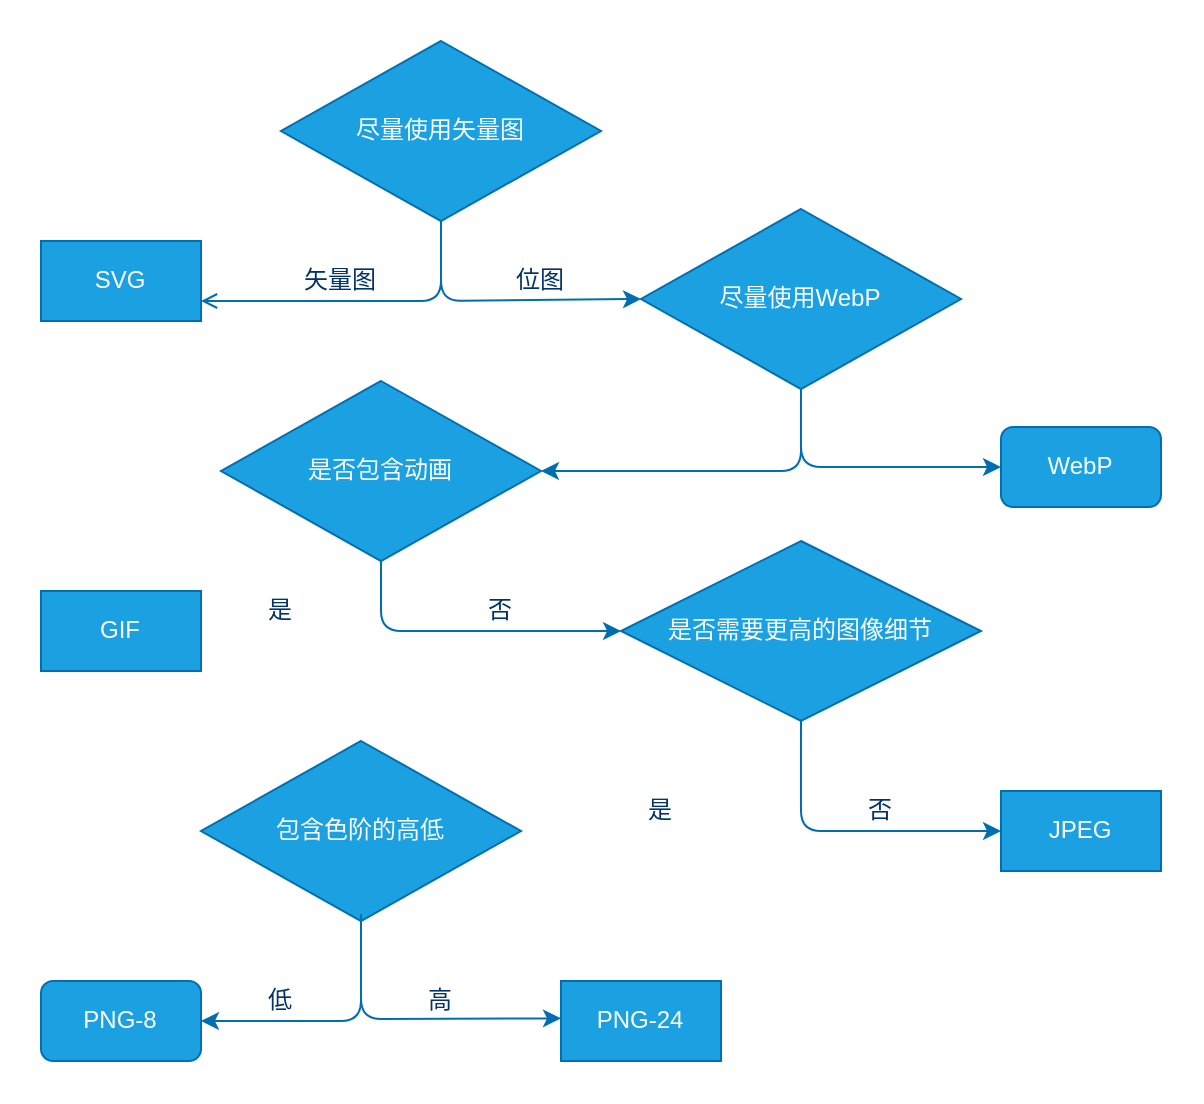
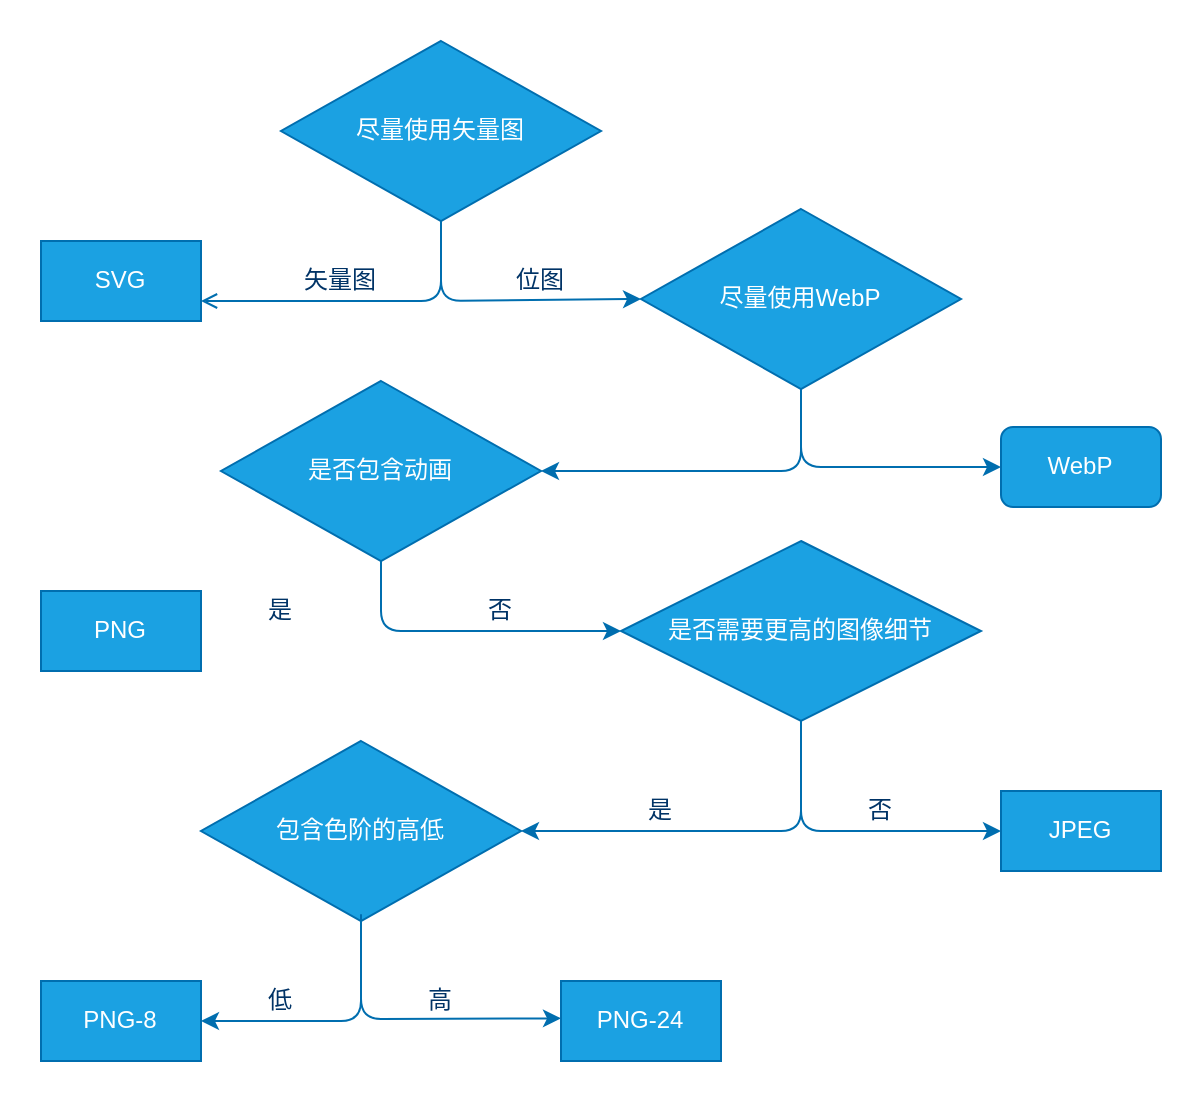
- <mxCell id="8" value="GIF" style="rounded=0;whiteSpace=wrap;html=1;fillColor=#1ba1e2;fontColor=#ffffff;strokeColor=#006EAF;" vertex="1" parent="1"><mxGeometry x="20" y="295" width="80" height="40" as="geometry" /></mxCell>
+ <mxCell id="8" value="PNG" style="rounded=0;whiteSpace=wrap;html=1;fillColor=#1ba1e2;fontColor=#ffffff;strokeColor=#006EAF;" vertex="1" parent="1"><mxGeometry x="20" y="295" width="80" height="40" as="geometry" /></mxCell>
+ <mxCell id="24" value="" style="endArrow=classic;html=1;exitX=0.5;exitY=1;exitDx=0;exitDy=0;entryX=1;entryY=0.5;entryDx=0;entryDy=0;fillColor=#1ba1e2;strokeColor=#006EAF;" edge="1" parent="1" source="5" target="6"><mxGeometry width="50" height="50" relative="1" as="geometry"><mxPoint x="420" y="370" as="sourcePoint" /><mxPoint x="300" y="410" as="targetPoint" /><Array as="points"><mxPoint x="400" y="415" /></Array></mxGeometry></mxCell>
- <mxCell id="9" value="PNG-8" style="whiteSpace=wrap;html=1;fillColor=#1ba1e2;fontColor=#ffffff;strokeColor=#006EAF;rounded=1;" vertex="1" parent="1"><mxGeometry x="20" y="490" width="80" height="40" as="geometry" /></mxCell>
+ <mxCell id="9" value="PNG-8" style="rounded=0;whiteSpace=wrap;html=1;fillColor=#1ba1e2;fontColor=#ffffff;strokeColor=#006EAF;" vertex="1" parent="1"><mxGeometry x="20" y="490" width="80" height="40" as="geometry" /></mxCell>
